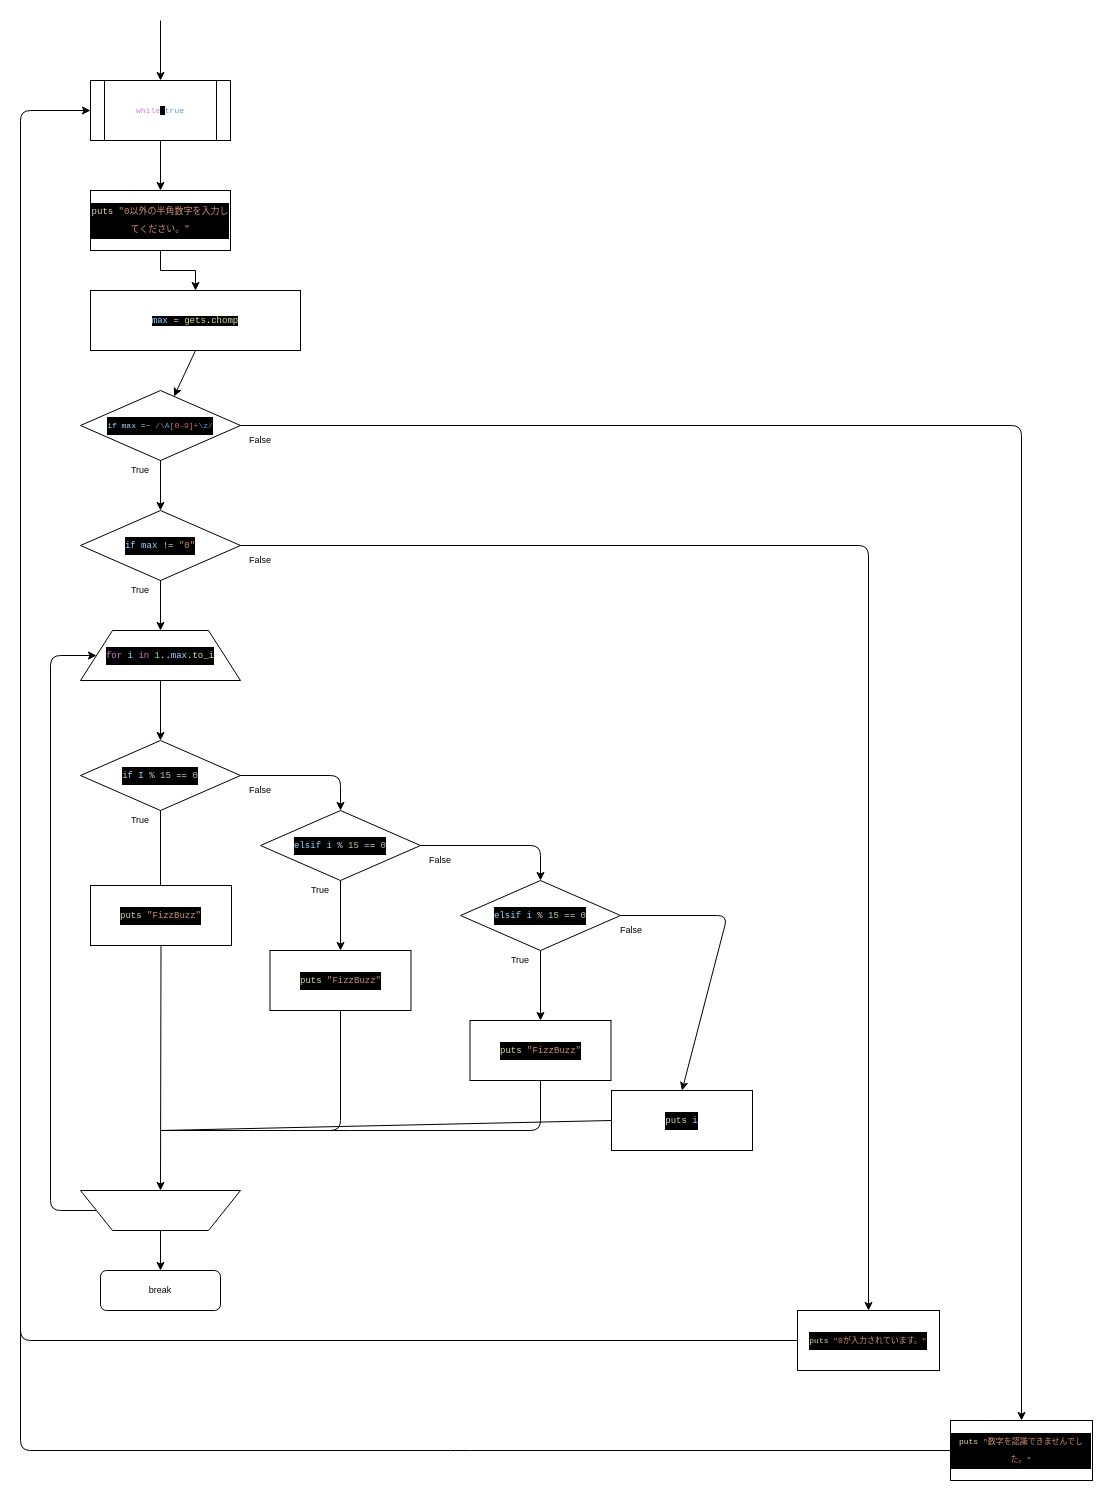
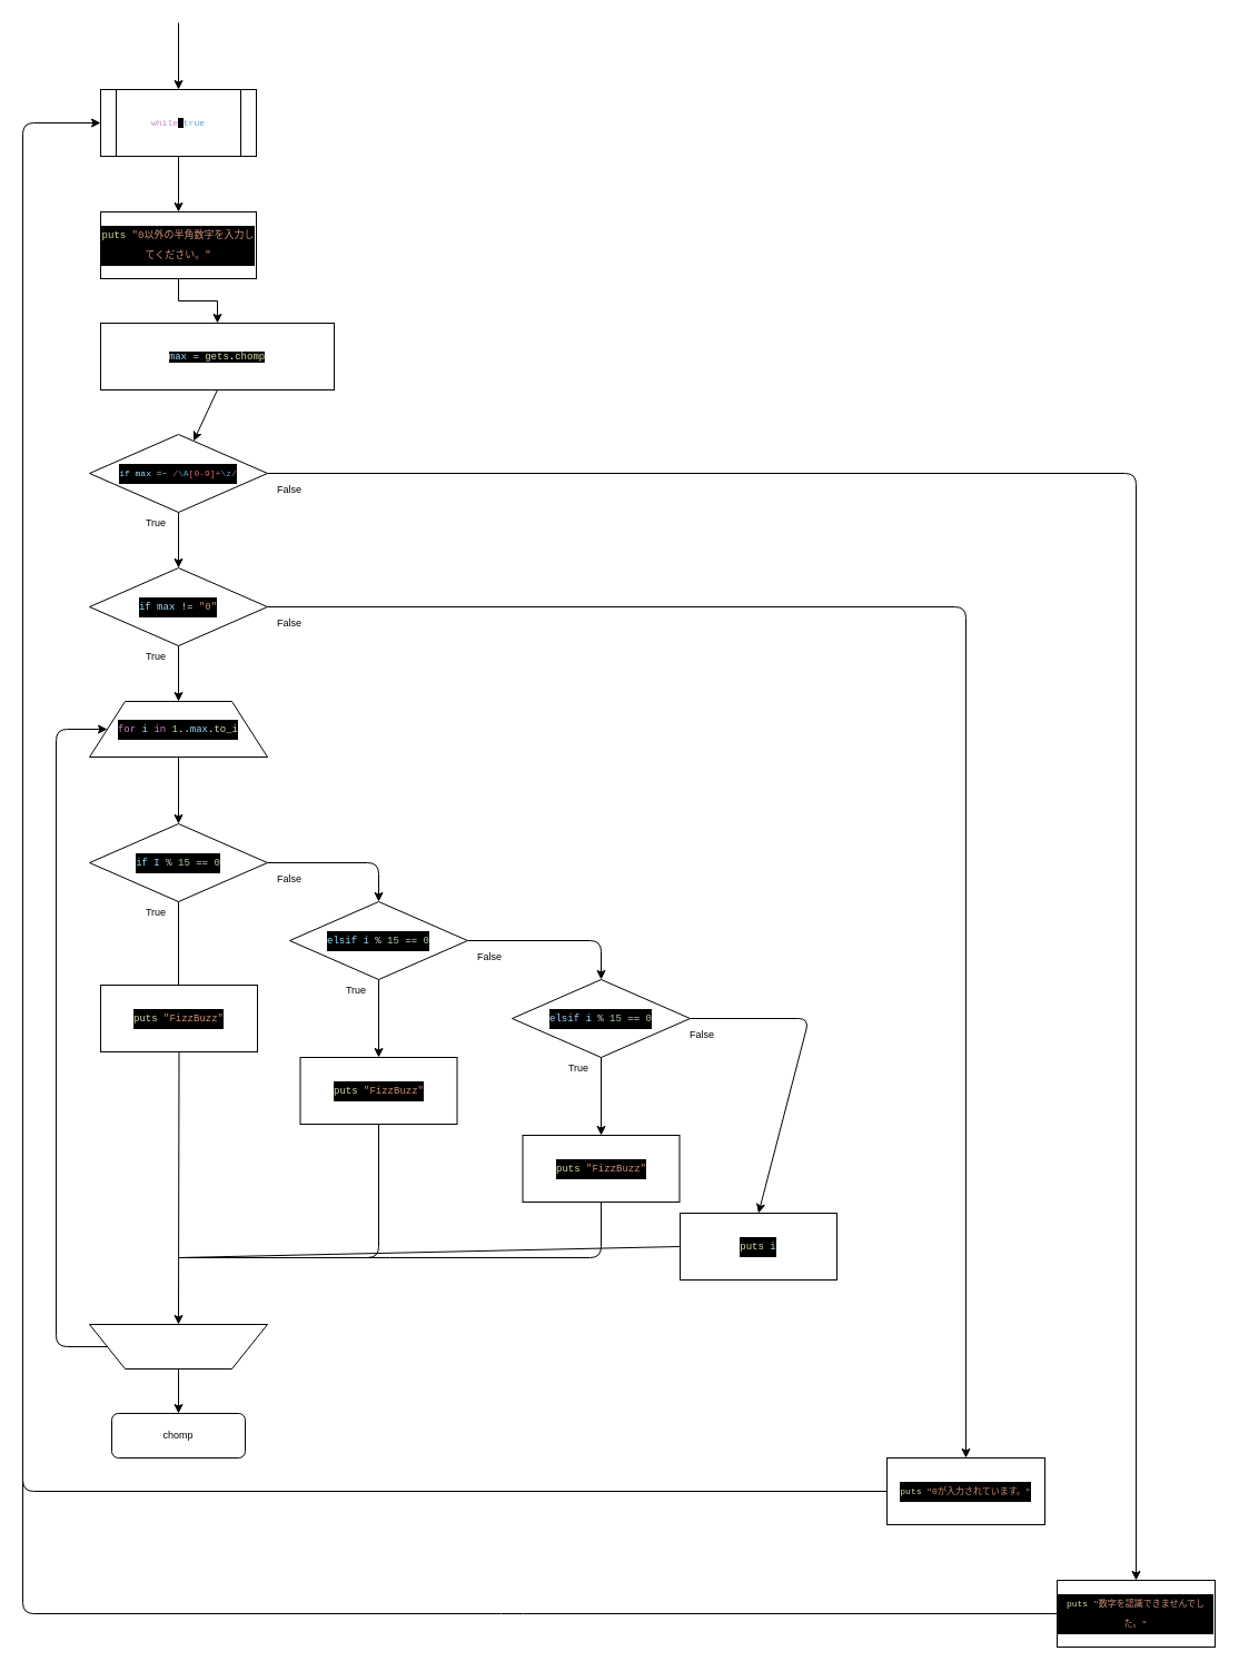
- <mxCell id="41" value="break" style="rounded=1;whiteSpace=wrap;html=1;fontSize=9;" vertex="1" parent="1"><mxGeometry x="100" y="1270" width="120" height="40" as="geometry" /></mxCell>
+ <mxCell id="41" value="chomp" style="rounded=1;whiteSpace=wrap;html=1;fontSize=9;" vertex="1" parent="1"><mxGeometry x="100" y="1270" width="120" height="40" as="geometry" /></mxCell>
